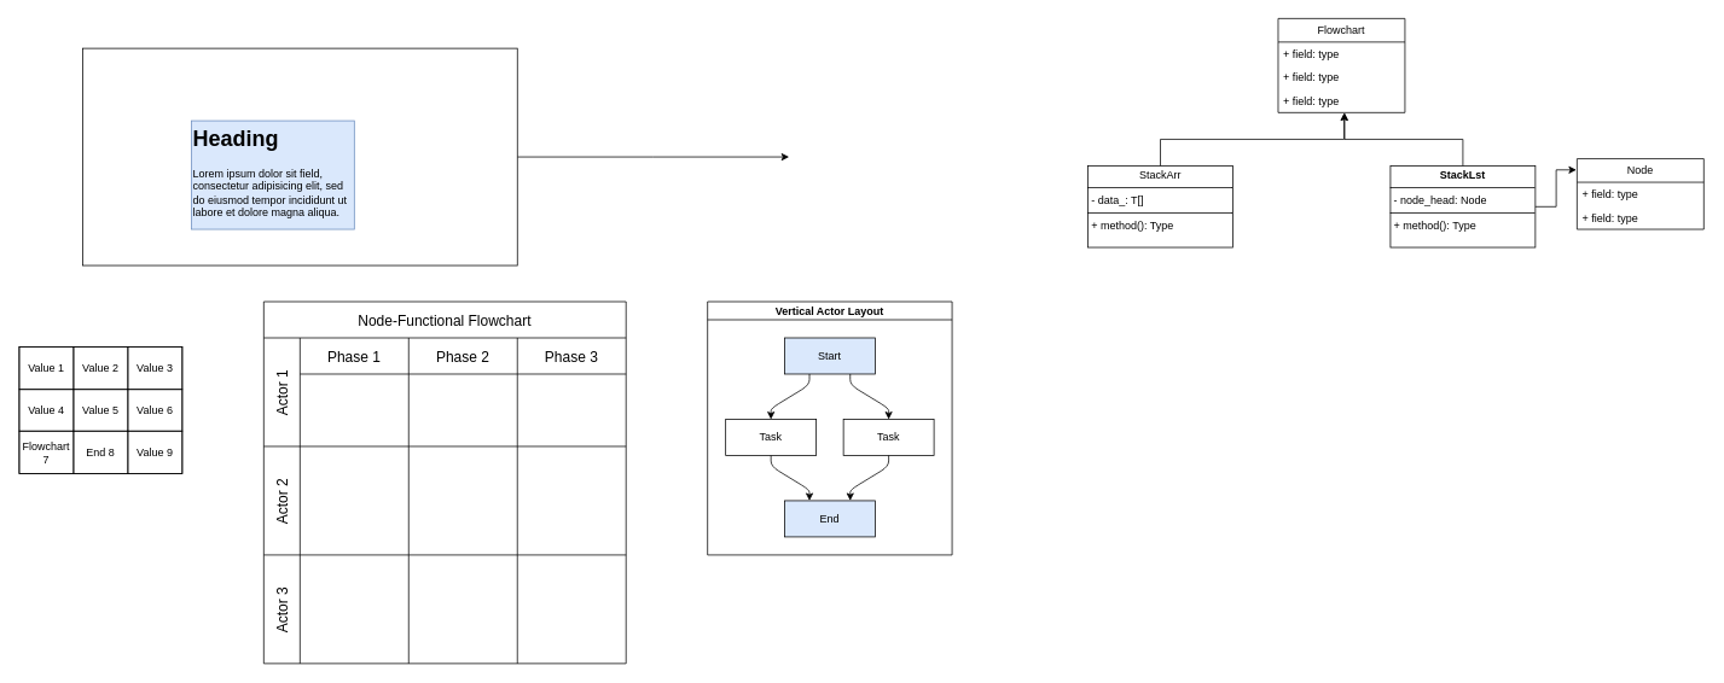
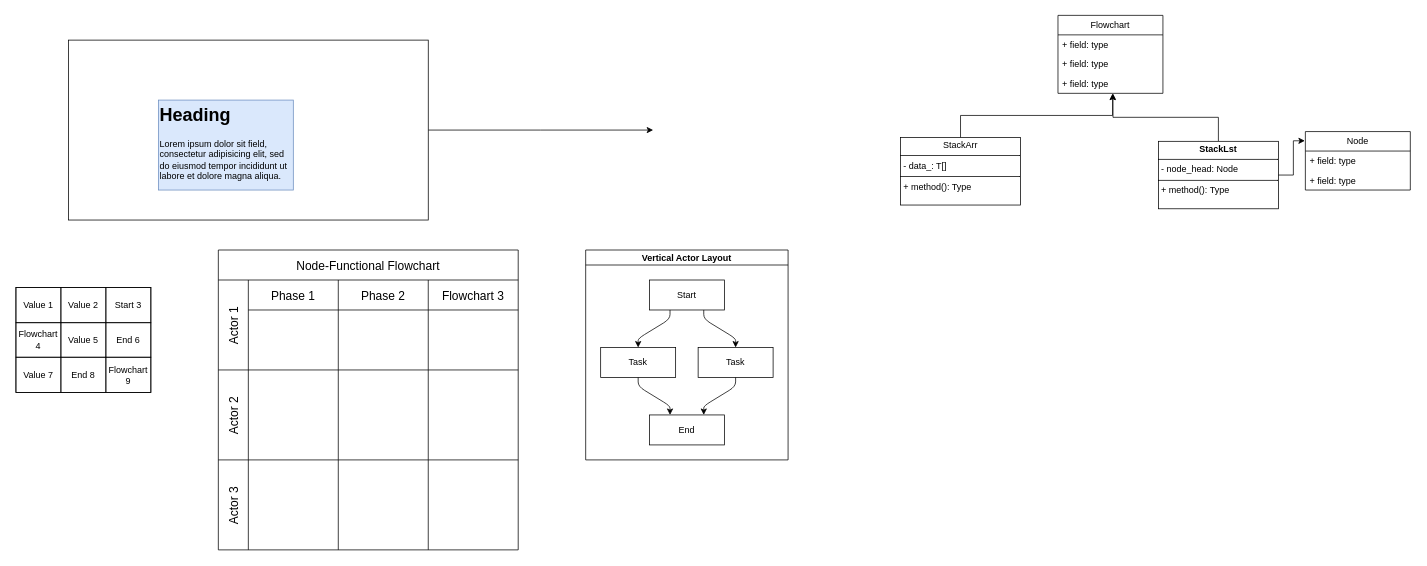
- <mxCell id="47" value="&lt;p style=&quot;margin:0px;margin-top:4px;text-align:center;&quot;&gt;&lt;b&gt;StackLst&lt;/b&gt;&lt;/p&gt;&lt;hr size=&quot;1&quot; style=&quot;border-style:solid;&quot;&gt;&lt;p style=&quot;margin:0px;margin-left:4px;&quot;&gt;- node_head: Node&lt;/p&gt;&lt;hr size=&quot;1&quot; style=&quot;border-style:solid;&quot;&gt;&lt;p style=&quot;margin:0px;margin-left:4px;&quot;&gt;+ method(): Type&lt;/p&gt;" style="verticalAlign=top;align=left;overflow=fill;html=1;whiteSpace=wrap;" vertex="1" parent="1"><mxGeometry x="1534" y="183" width="160" height="90" as="geometry" /></mxCell>
+ <mxCell id="47" value="&lt;p style=&quot;margin:0px;margin-top:4px;text-align:center;&quot;&gt;&lt;b&gt;StackLst&lt;/b&gt;&lt;/p&gt;&lt;hr size=&quot;1&quot; style=&quot;border-style:solid;&quot;&gt;&lt;p style=&quot;margin:0px;margin-left:4px;&quot;&gt;- node_head: Node&lt;/p&gt;&lt;hr size=&quot;1&quot; style=&quot;border-style:solid;&quot;&gt;&lt;p style=&quot;margin:0px;margin-left:4px;&quot;&gt;+ method(): Type&lt;/p&gt;" style="verticalAlign=top;align=left;overflow=fill;html=1;whiteSpace=wrap;" vertex="1" parent="1"><mxGeometry x="1544" y="188" width="160" height="90" as="geometry" /></mxCell>
- <mxCell id="32" value="Start" style="whiteSpace=wrap;html=1;fillColor=#dae8fc;" vertex="1" parent="31"><mxGeometry x="85" y="40" width="100" height="40" as="geometry" /></mxCell>
+ <mxCell id="32" value="Start" style="whiteSpace=wrap;html=1;" vertex="1" parent="31"><mxGeometry x="85" y="40" width="100" height="40" as="geometry" /></mxCell>
- <mxCell id="22" value="Phase 3" style="swimlane;swimlaneHead=0;swimlaneBody=0;fontStyle=0;strokeColor=inherit;connectable=0;fillColor=none;startSize=40;collapsible=0;recursiveResize=0;expand=0;fontSize=16;" vertex="1" parent="19"><mxGeometry x="280" width="120" height="120" as="geometry"><mxRectangle width="120" height="120" as="alternateBounds" /></mxGeometry></mxCell>
+ <mxCell id="22" value="Flowchart 3" style="swimlane;swimlaneHead=0;swimlaneBody=0;fontStyle=0;strokeColor=inherit;connectable=0;fillColor=none;startSize=40;collapsible=0;recursiveResize=0;expand=0;fontSize=16;" vertex="1" parent="19"><mxGeometry x="280" width="120" height="120" as="geometry"><mxRectangle width="120" height="120" as="alternateBounds" /></mxGeometry></mxCell>
- <mxCell id="9" value="Value 3" style="connectable=0;recursiveResize=0;strokeColor=inherit;fillColor=none;align=center;whiteSpace=wrap;html=1;" vertex="1" parent="6"><mxGeometry x="120" width="60" height="47" as="geometry"><mxRectangle width="60" height="47" as="alternateBounds" /></mxGeometry></mxCell>
+ <mxCell id="9" value="Start 3" style="connectable=0;recursiveResize=0;strokeColor=inherit;fillColor=none;align=center;whiteSpace=wrap;html=1;" vertex="1" parent="6"><mxGeometry x="120" width="60" height="47" as="geometry"><mxRectangle width="60" height="47" as="alternateBounds" /></mxGeometry></mxCell>
- <mxCell id="11" value="Value 4" style="connectable=0;recursiveResize=0;strokeColor=inherit;fillColor=none;align=center;whiteSpace=wrap;html=1;" vertex="1" parent="10"><mxGeometry width="60" height="46" as="geometry"><mxRectangle width="60" height="46" as="alternateBounds" /></mxGeometry></mxCell>
+ <mxCell id="11" value="Flowchart 4" style="connectable=0;recursiveResize=0;strokeColor=inherit;fillColor=none;align=center;whiteSpace=wrap;html=1;" vertex="1" parent="10"><mxGeometry width="60" height="46" as="geometry"><mxRectangle width="60" height="46" as="alternateBounds" /></mxGeometry></mxCell>
- <mxCell id="13" value="Value 6" style="connectable=0;recursiveResize=0;strokeColor=inherit;fillColor=none;align=center;whiteSpace=wrap;html=1;" vertex="1" parent="10"><mxGeometry x="120" width="60" height="46" as="geometry"><mxRectangle width="60" height="46" as="alternateBounds" /></mxGeometry></mxCell>
+ <mxCell id="13" value="End 6" style="connectable=0;recursiveResize=0;strokeColor=inherit;fillColor=none;align=center;whiteSpace=wrap;html=1;" vertex="1" parent="10"><mxGeometry x="120" width="60" height="46" as="geometry"><mxRectangle width="60" height="46" as="alternateBounds" /></mxGeometry></mxCell>
- <mxCell id="15" value="Flowchart 7" style="connectable=0;recursiveResize=0;strokeColor=inherit;fillColor=none;align=center;whiteSpace=wrap;html=1;" vertex="1" parent="14"><mxGeometry width="60" height="47" as="geometry"><mxRectangle width="60" height="47" as="alternateBounds" /></mxGeometry></mxCell>
+ <mxCell id="15" value="Value 7" style="connectable=0;recursiveResize=0;strokeColor=inherit;fillColor=none;align=center;whiteSpace=wrap;html=1;" vertex="1" parent="14"><mxGeometry width="60" height="47" as="geometry"><mxRectangle width="60" height="47" as="alternateBounds" /></mxGeometry></mxCell>
- <mxCell id="17" value="Value 9" style="connectable=0;recursiveResize=0;strokeColor=inherit;fillColor=none;align=center;whiteSpace=wrap;html=1;" vertex="1" parent="14"><mxGeometry x="120" width="60" height="47" as="geometry"><mxRectangle width="60" height="47" as="alternateBounds" /></mxGeometry></mxCell>
+ <mxCell id="17" value="Flowchart 9" style="connectable=0;recursiveResize=0;strokeColor=inherit;fillColor=none;align=center;whiteSpace=wrap;html=1;" vertex="1" parent="14"><mxGeometry x="120" width="60" height="47" as="geometry"><mxRectangle width="60" height="47" as="alternateBounds" /></mxGeometry></mxCell>
- <mxCell id="37" value="End" style="whiteSpace=wrap;html=1;fillColor=#dae8fc;" vertex="1" parent="31"><mxGeometry x="85" y="220" width="100" height="40" as="geometry" /></mxCell>
+ <mxCell id="37" value="End" style="whiteSpace=wrap;html=1;" vertex="1" parent="31"><mxGeometry x="85" y="220" width="100" height="40" as="geometry" /></mxCell>
